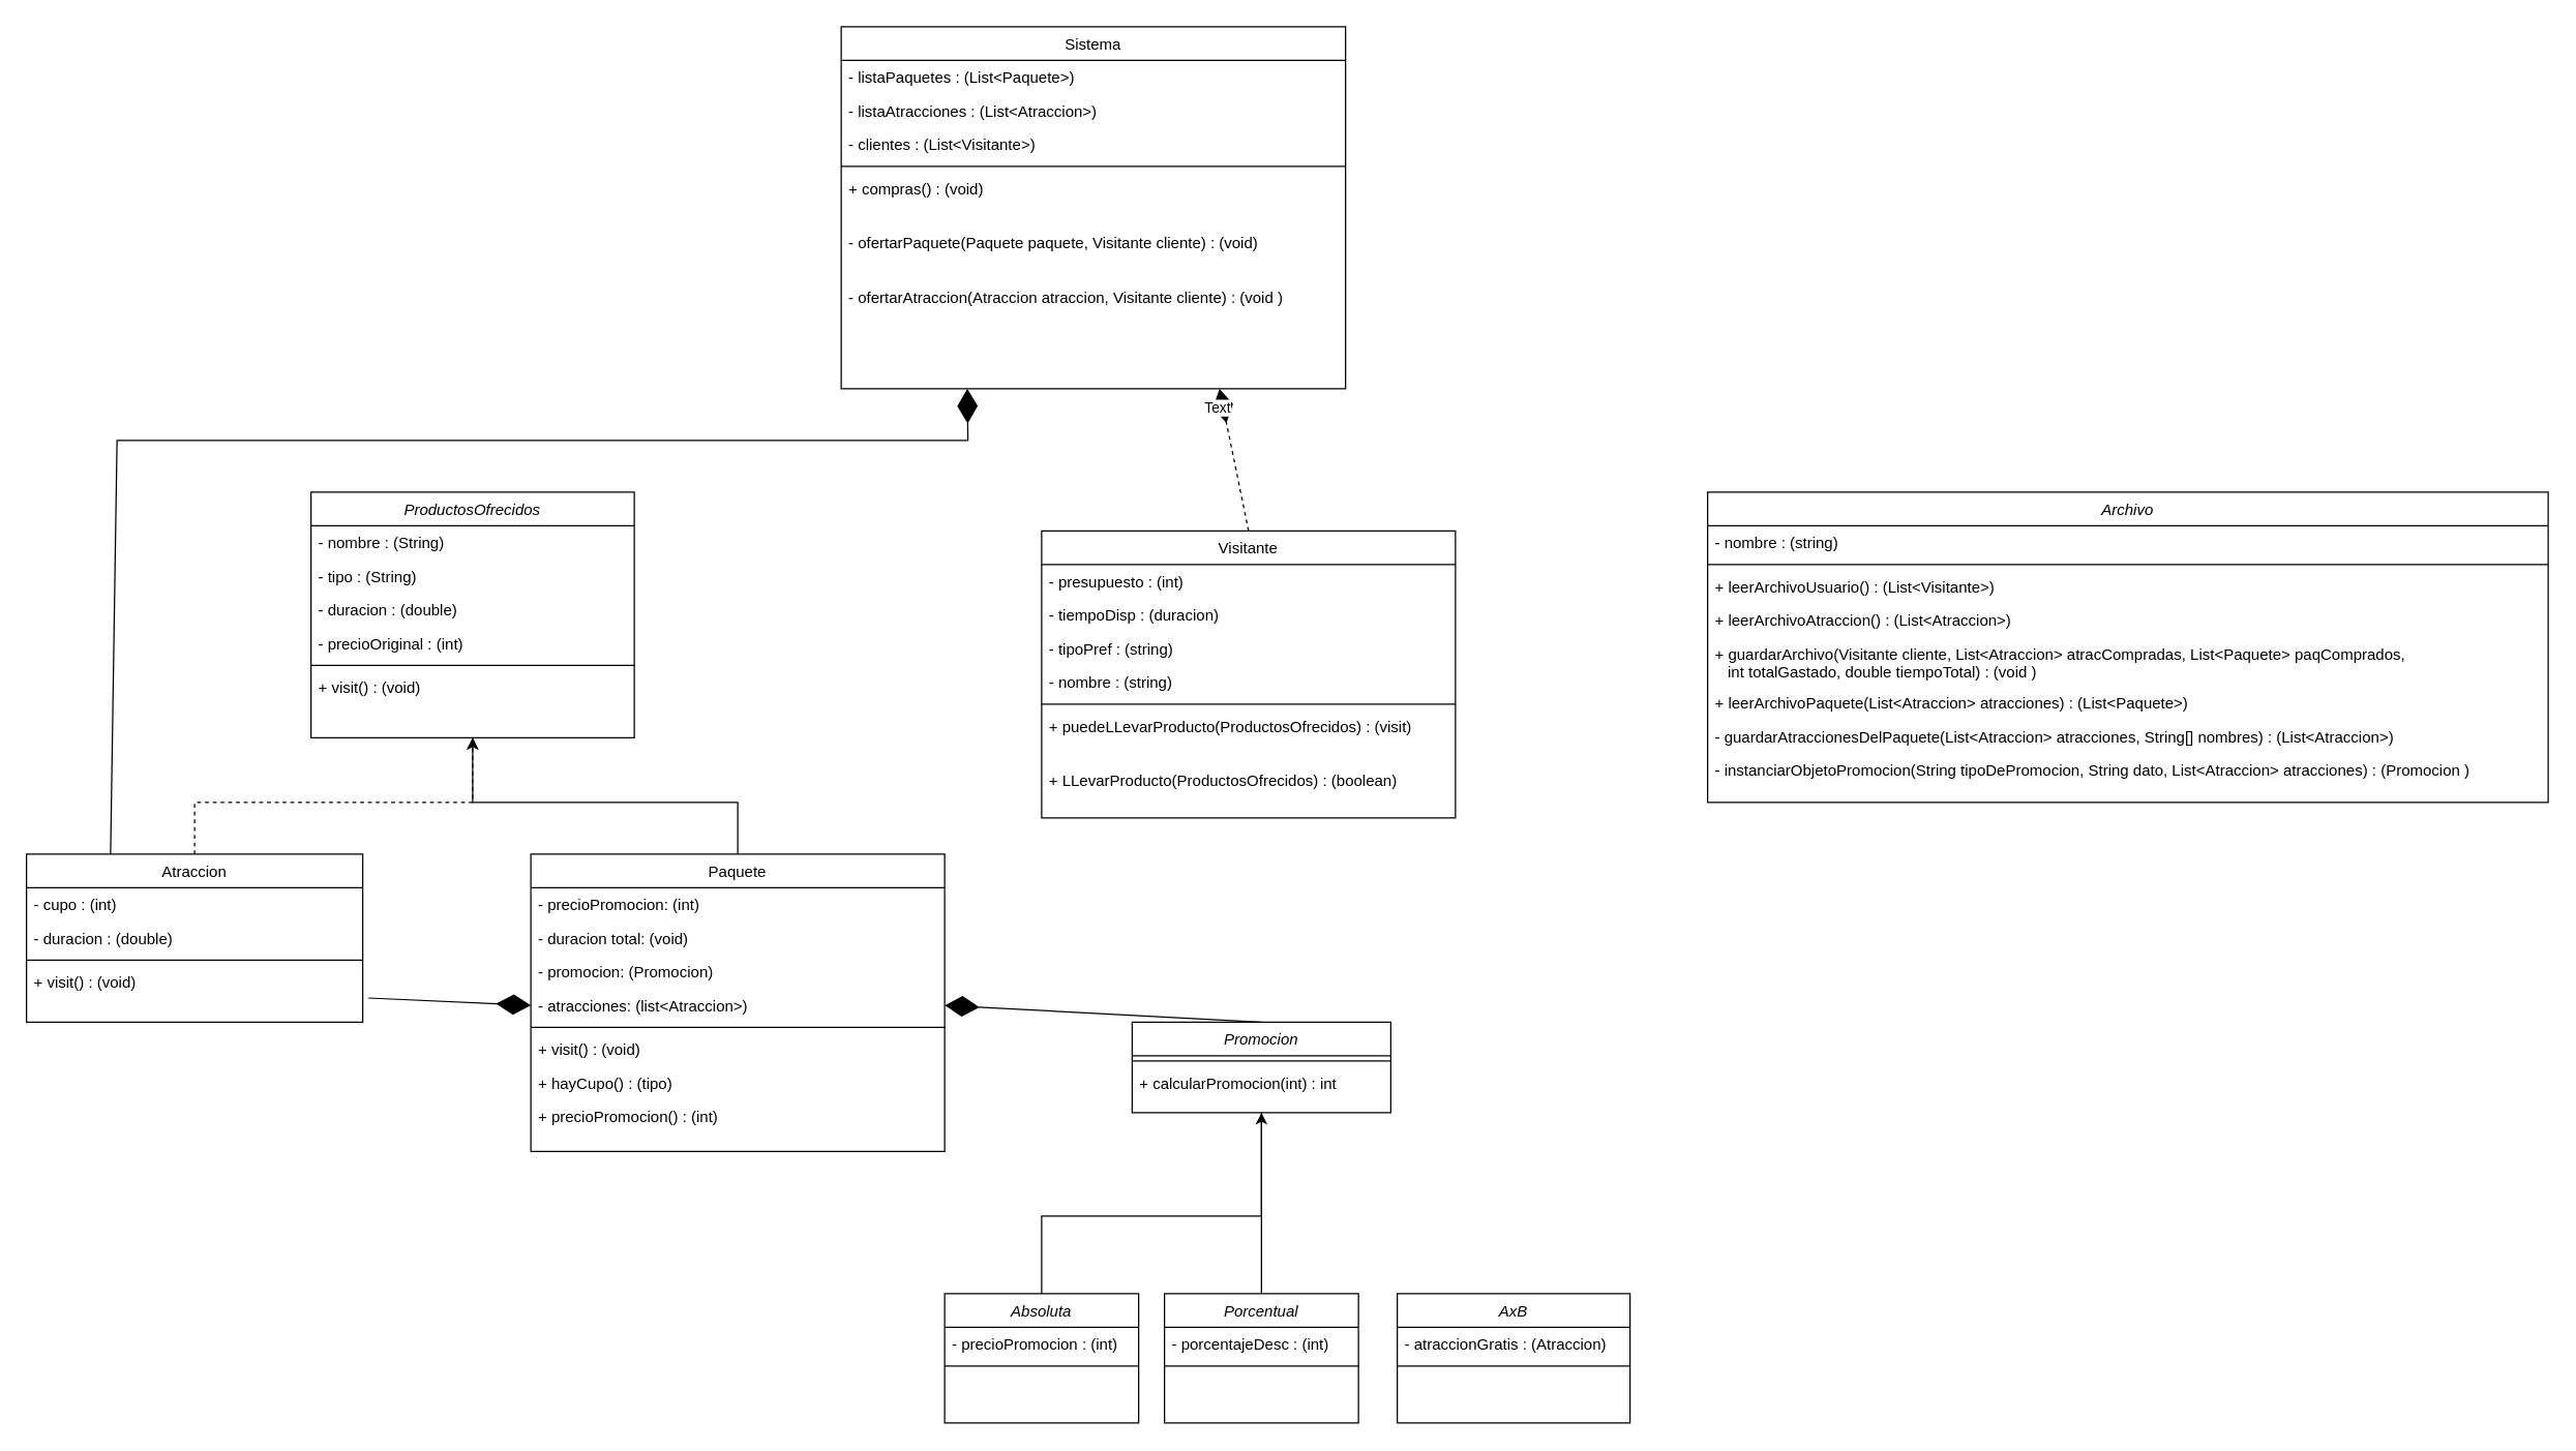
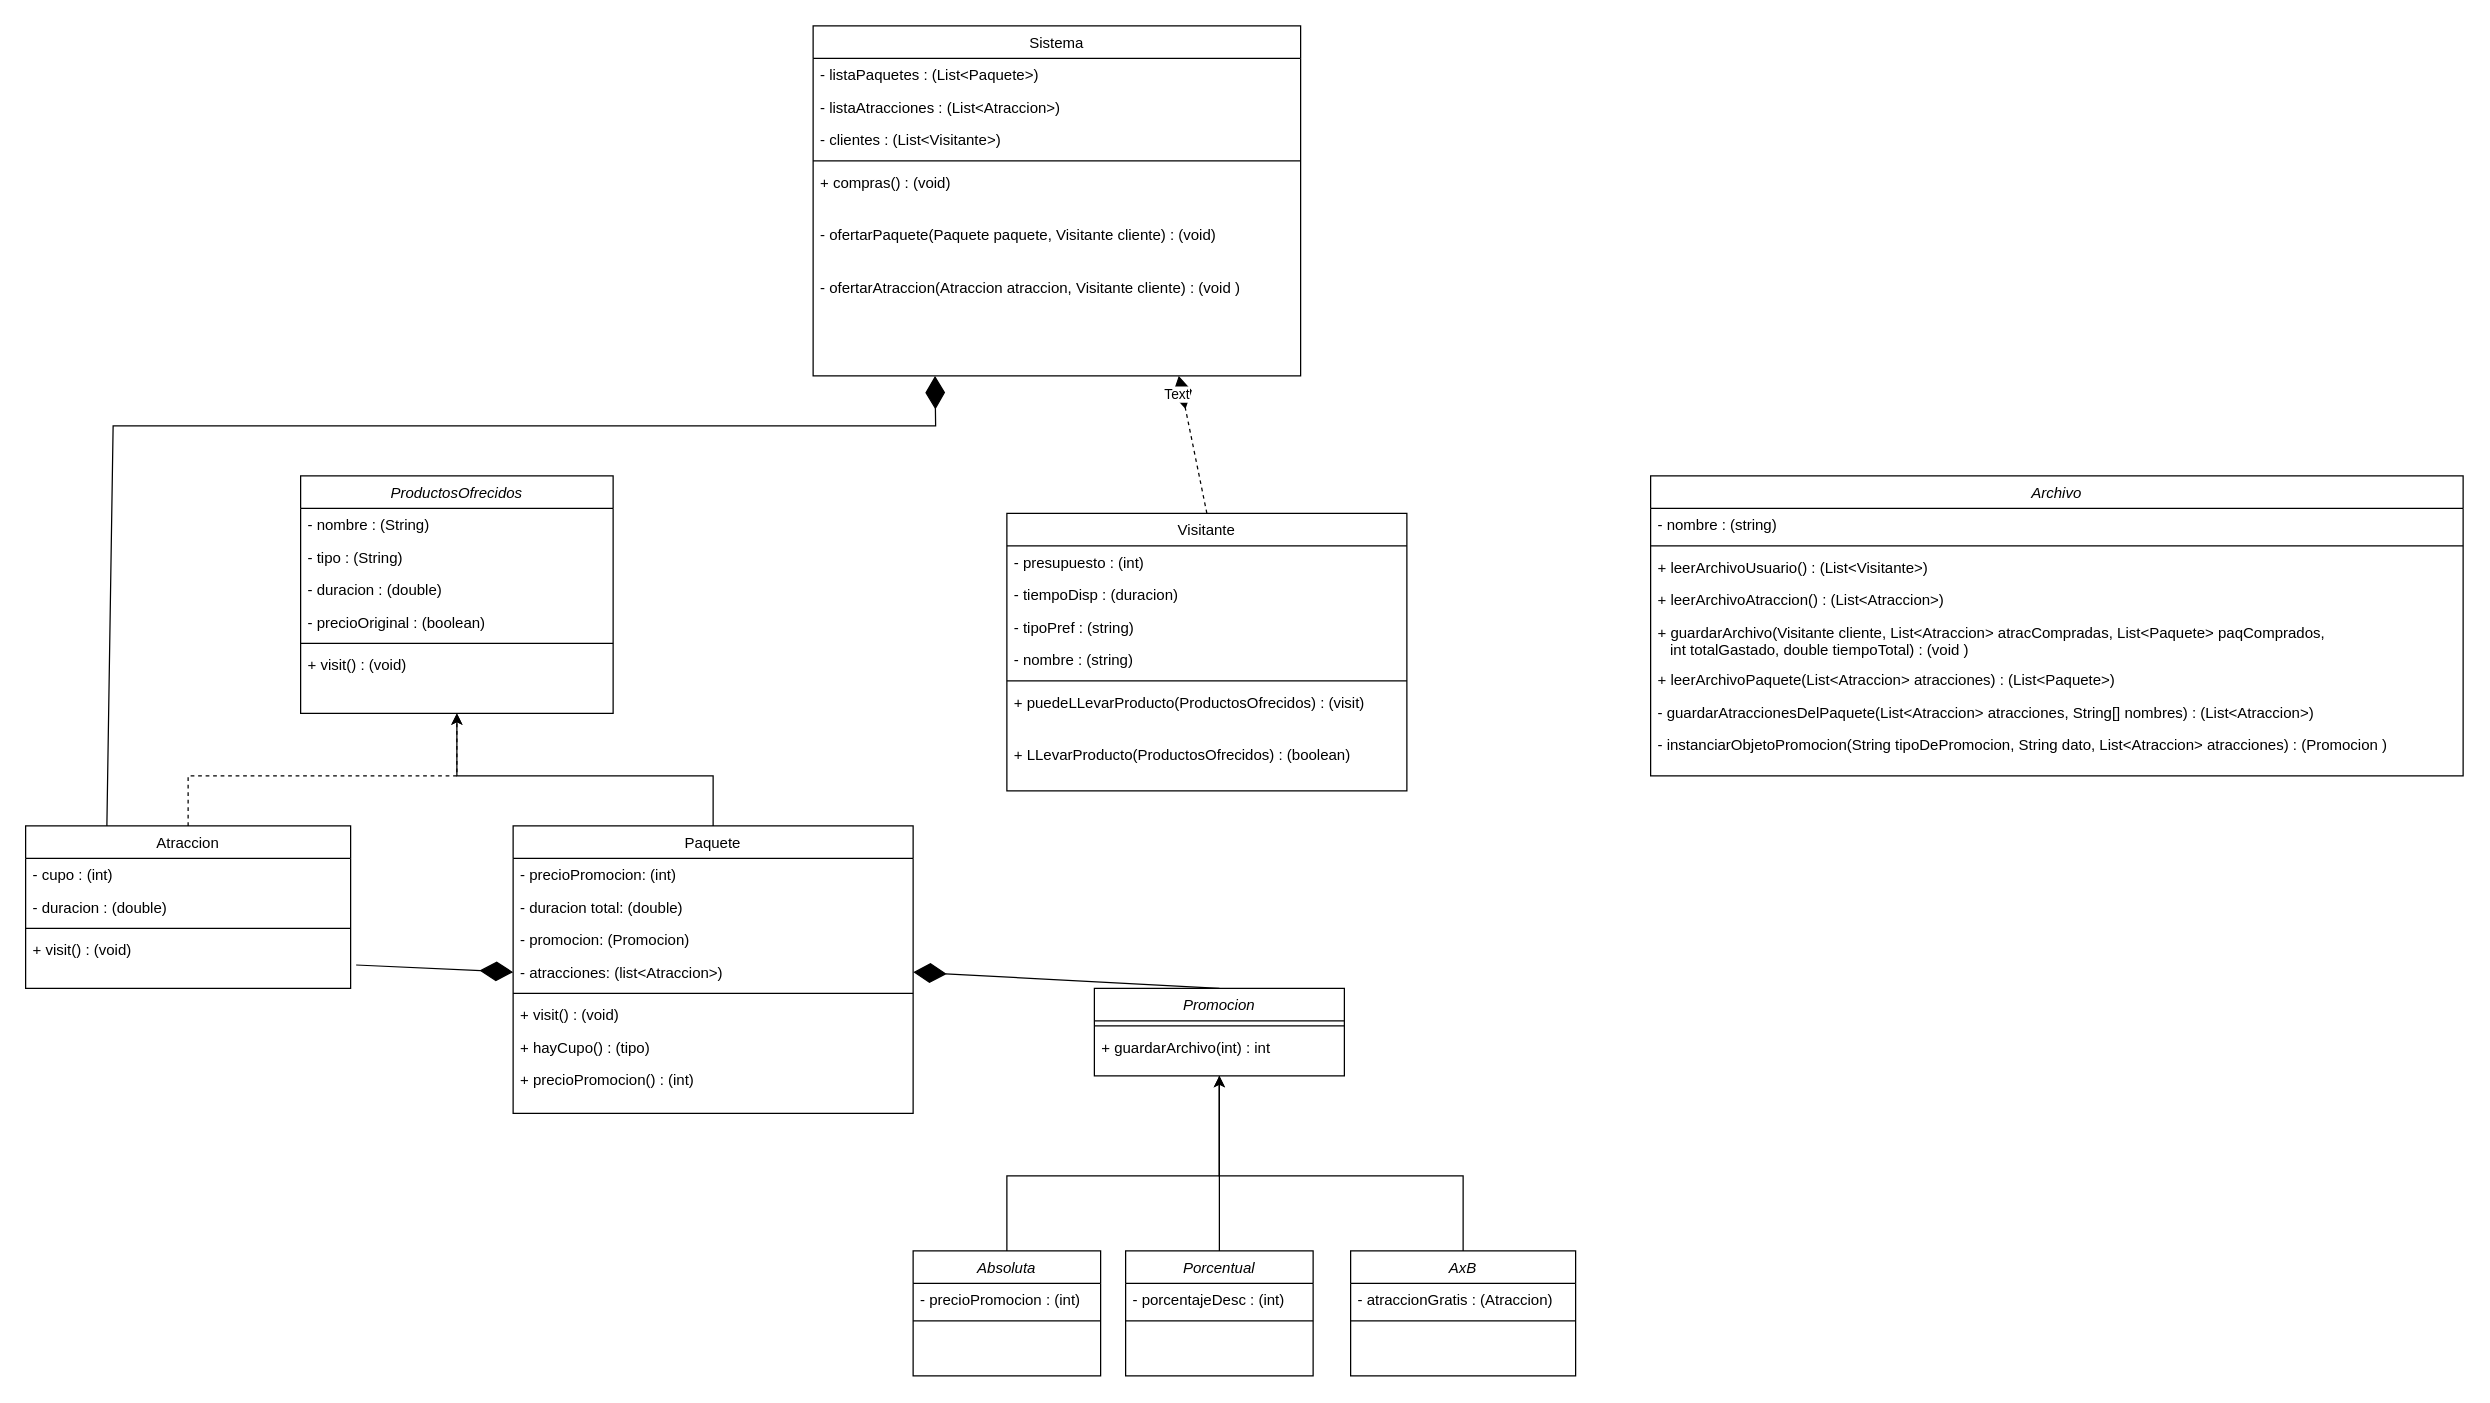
- <mxCell id="6" value="- precioOriginal : (int)" style="text;align=left;verticalAlign=top;spacingLeft=4;spacingRight=4;overflow=hidden;rotatable=0;points=[[0,0.5],[1,0.5]];portConstraint=eastwest;" vertex="1" parent="2"><mxGeometry y="104" width="250" height="26" as="geometry" /></mxCell>
+ <mxCell id="6" value="- precioOriginal : (boolean)" style="text;align=left;verticalAlign=top;spacingLeft=4;spacingRight=4;overflow=hidden;rotatable=0;points=[[0,0.5],[1,0.5]];portConstraint=eastwest;" vertex="1" parent="2"><mxGeometry y="104" width="250" height="26" as="geometry" /></mxCell>
- <mxCell id="41" value="- duracion total: (void)" style="text;align=left;verticalAlign=top;spacingLeft=4;spacingRight=4;overflow=hidden;rotatable=0;points=[[0,0.5],[1,0.5]];portConstraint=eastwest;" vertex="1" parent="39"><mxGeometry y="52" width="320" height="26" as="geometry" /></mxCell>
+ <mxCell id="41" value="- duracion total: (double)" style="text;align=left;verticalAlign=top;spacingLeft=4;spacingRight=4;overflow=hidden;rotatable=0;points=[[0,0.5],[1,0.5]];portConstraint=eastwest;" vertex="1" parent="39"><mxGeometry y="52" width="320" height="26" as="geometry" /></mxCell>
- <mxCell id="19" value="+ calcularPromocion(int) : int" style="text;align=left;verticalAlign=top;spacingLeft=4;spacingRight=4;overflow=hidden;rotatable=0;points=[[0,0.5],[1,0.5]];portConstraint=eastwest;" vertex="1" parent="17"><mxGeometry y="34" width="200" height="26" as="geometry" /></mxCell>
+ <mxCell id="19" value="+ guardarArchivo(int) : int" style="text;align=left;verticalAlign=top;spacingLeft=4;spacingRight=4;overflow=hidden;rotatable=0;points=[[0,0.5],[1,0.5]];portConstraint=eastwest;" vertex="1" parent="17"><mxGeometry y="34" width="200" height="26" as="geometry" /></mxCell>
+ <mxCell id="28" style="edgeStyle=orthogonalEdgeStyle;rounded=0;orthogonalLoop=1;jettySize=auto;html=1;" edge="1" parent="1" source="29" target="17"><mxGeometry relative="1" as="geometry"><mxPoint x="1210" y="890" as="targetPoint" /><Array as="points"><mxPoint x="1170" y="940" /><mxPoint x="975" y="940" /></Array></mxGeometry></mxCell>
